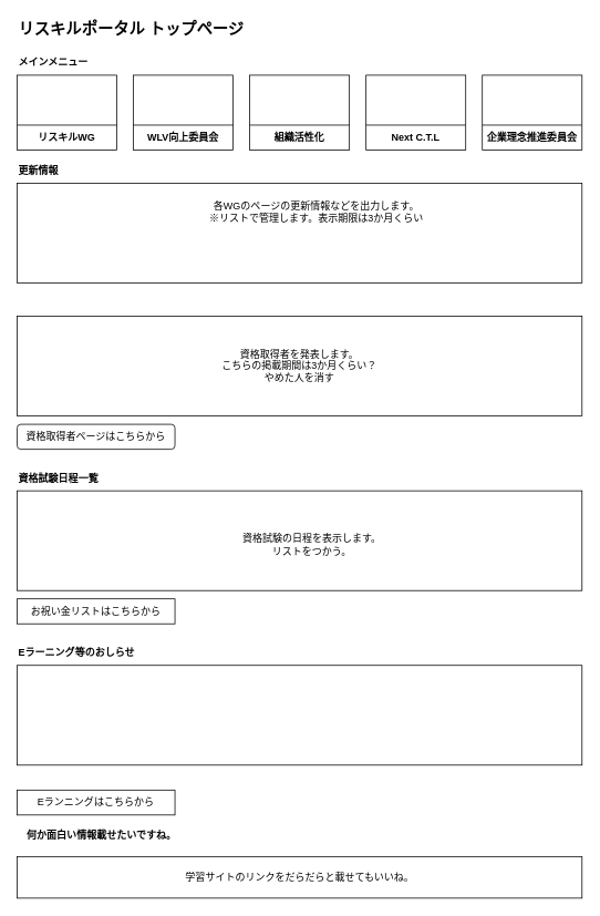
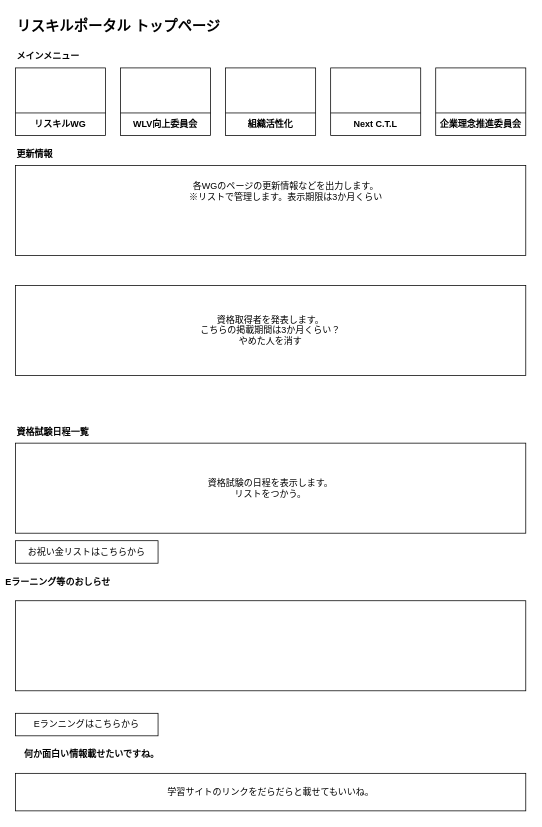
- <mxCell id="34" value="資格取得者ページはこちらから" style="rounded=1;whiteSpace=wrap;html=1;" vertex="1" parent="1"><mxGeometry x="20" y="510" width="190" height="30" as="geometry" /></mxCell>
- <mxCell id="24" value="資格試験の日程を表示します。&lt;div&gt;リストをつかう。&lt;/div&gt;" style="text;html=1;align=center;verticalAlign=middle;whiteSpace=wrap;rounded=0;" vertex="1" parent="1"><mxGeometry x="260" y="615" width="230" height="80" as="geometry" /></mxCell>
+ <mxCell id="24" value="資格試験の日程を表示します。&lt;div&gt;リストをつかう。&lt;/div&gt;" style="text;html=1;align=center;verticalAlign=middle;whiteSpace=wrap;rounded=0;" vertex="1" parent="1"><mxGeometry x="245" y="610" width="230" height="80" as="geometry" /></mxCell>
- <mxCell id="25" value="Eラーニング等のおしらせ" style="text;html=1;align=left;verticalAlign=middle;whiteSpace=wrap;rounded=0;fontSize=12;fontStyle=1" vertex="1" parent="1"><mxGeometry x="20" y="770" width="160" height="30" as="geometry" /></mxCell>
+ <mxCell id="25" value="Eラーニング等のおしらせ" style="text;html=1;align=left;verticalAlign=middle;whiteSpace=wrap;rounded=0;fontSize=12;fontStyle=1" vertex="1" parent="1"><mxGeometry x="5" y="760" width="160" height="30" as="geometry" /></mxCell>
